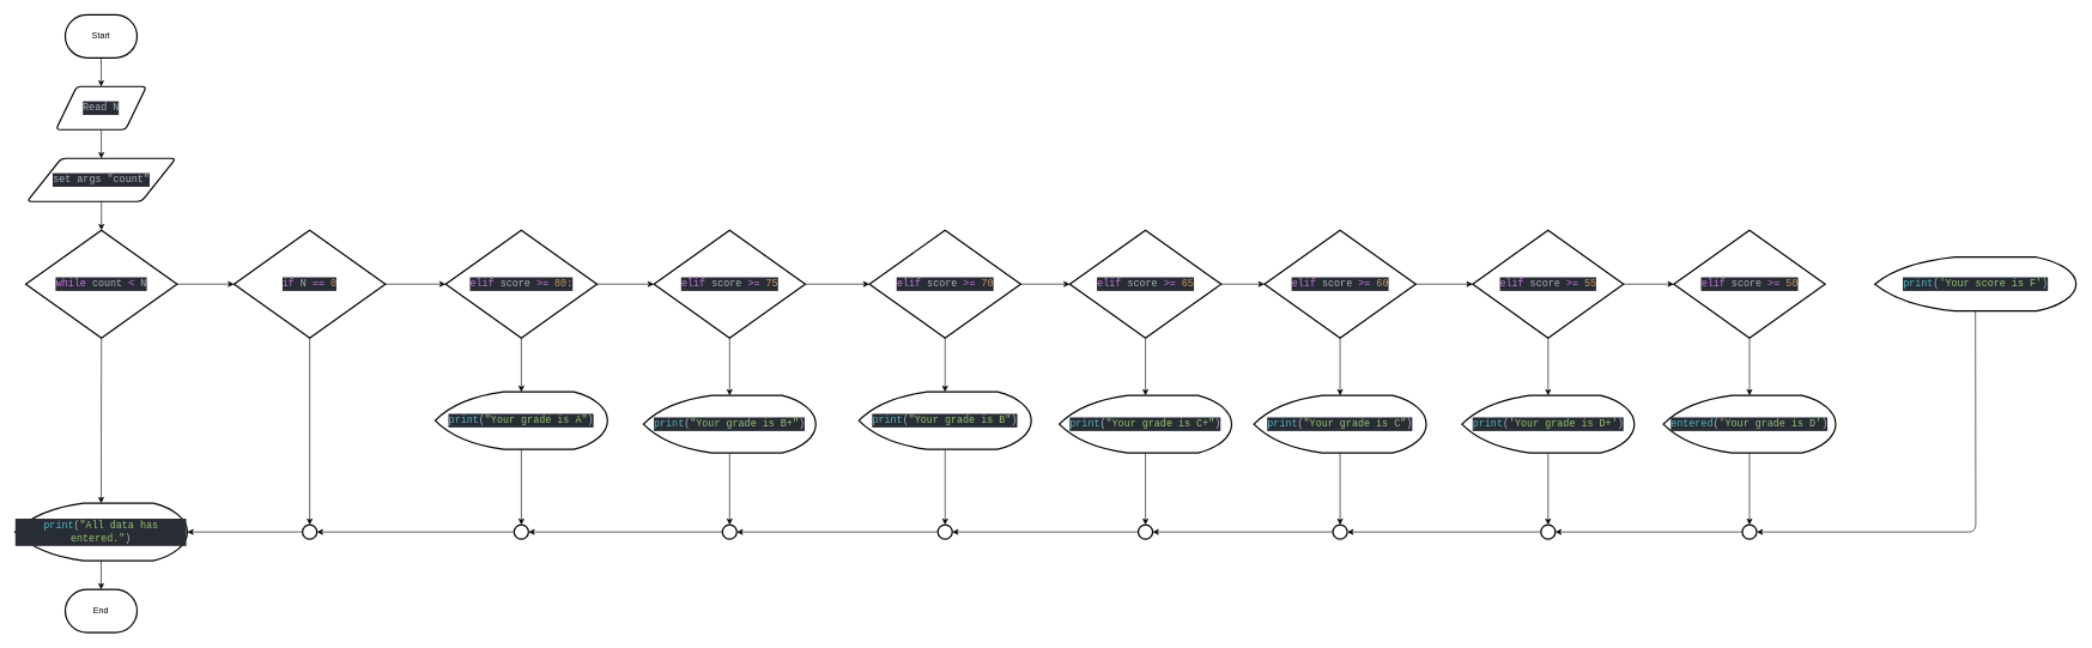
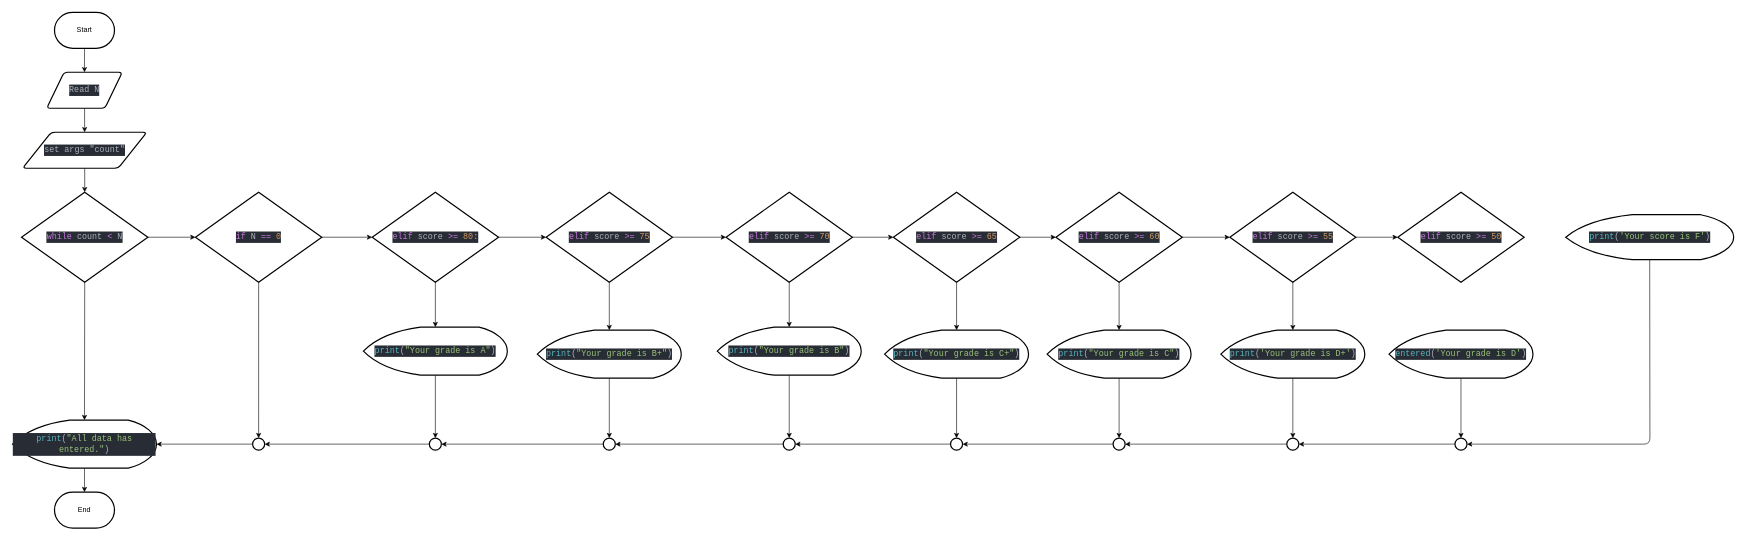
- <mxCell id="33" value="" style="edgeStyle=none;html=1;fontColor=#FFFFFF;" parent="1" source="34" target="50" edge="1"><mxGeometry relative="1" as="geometry" /></mxCell>
